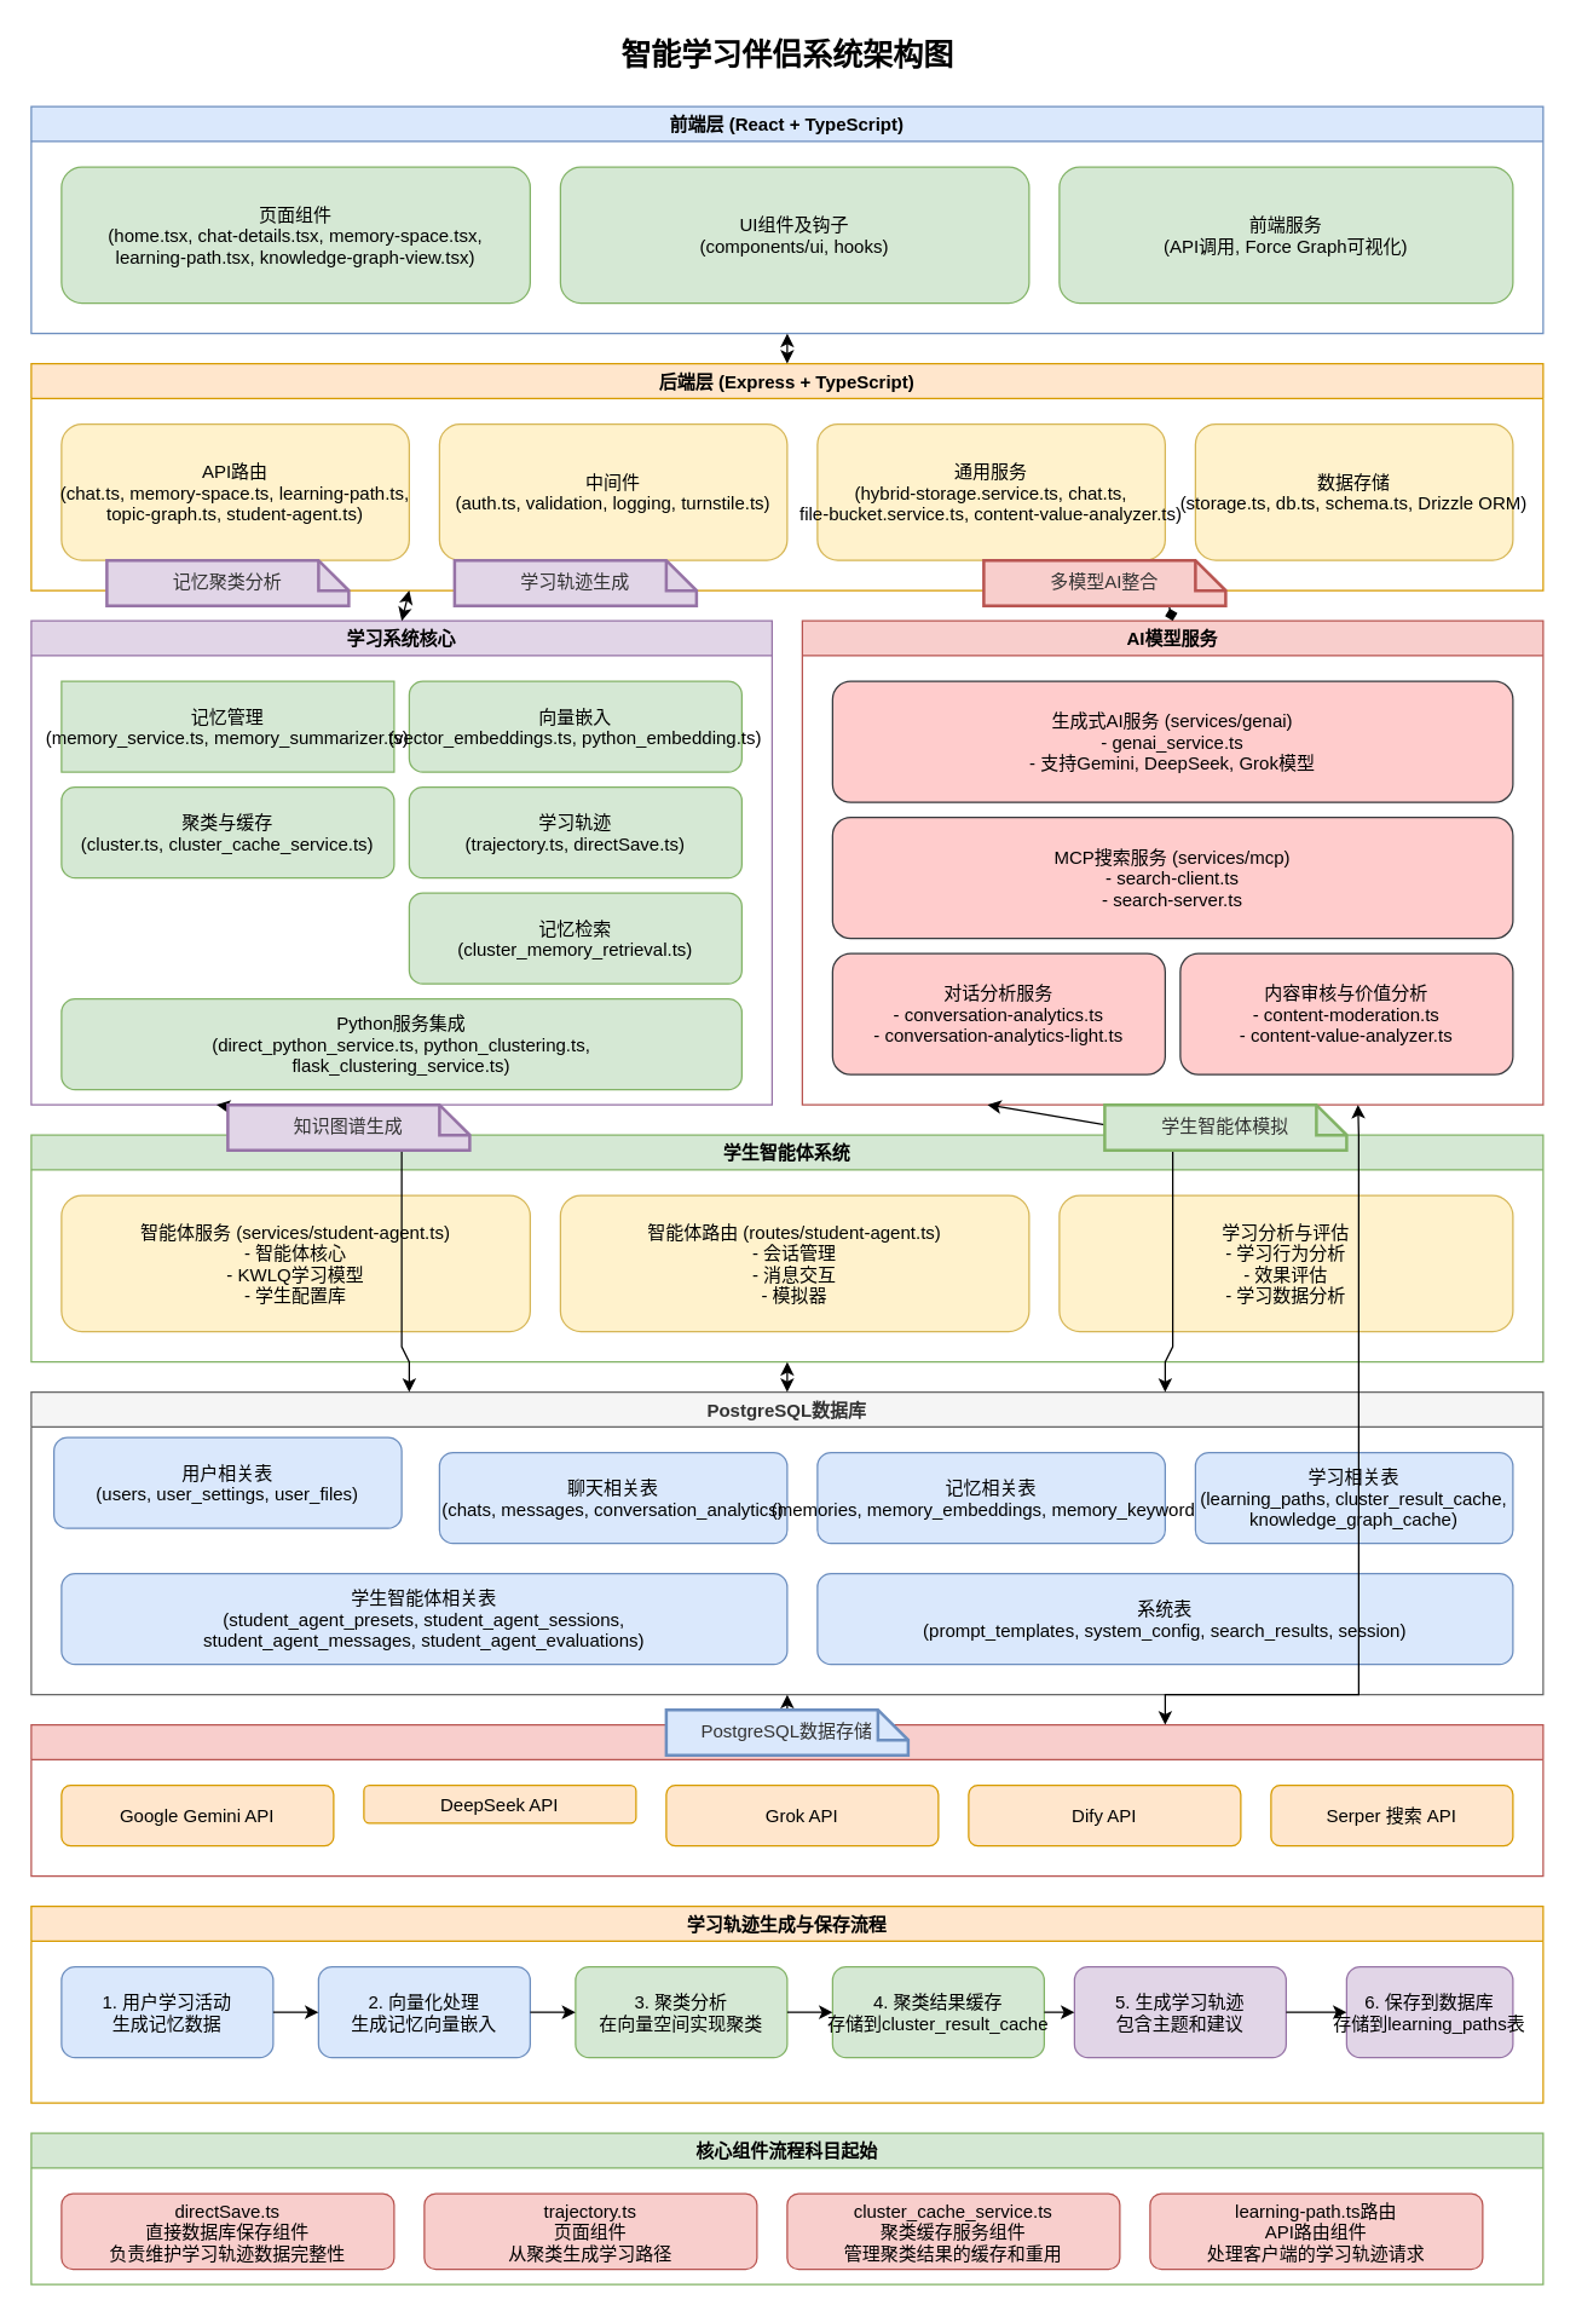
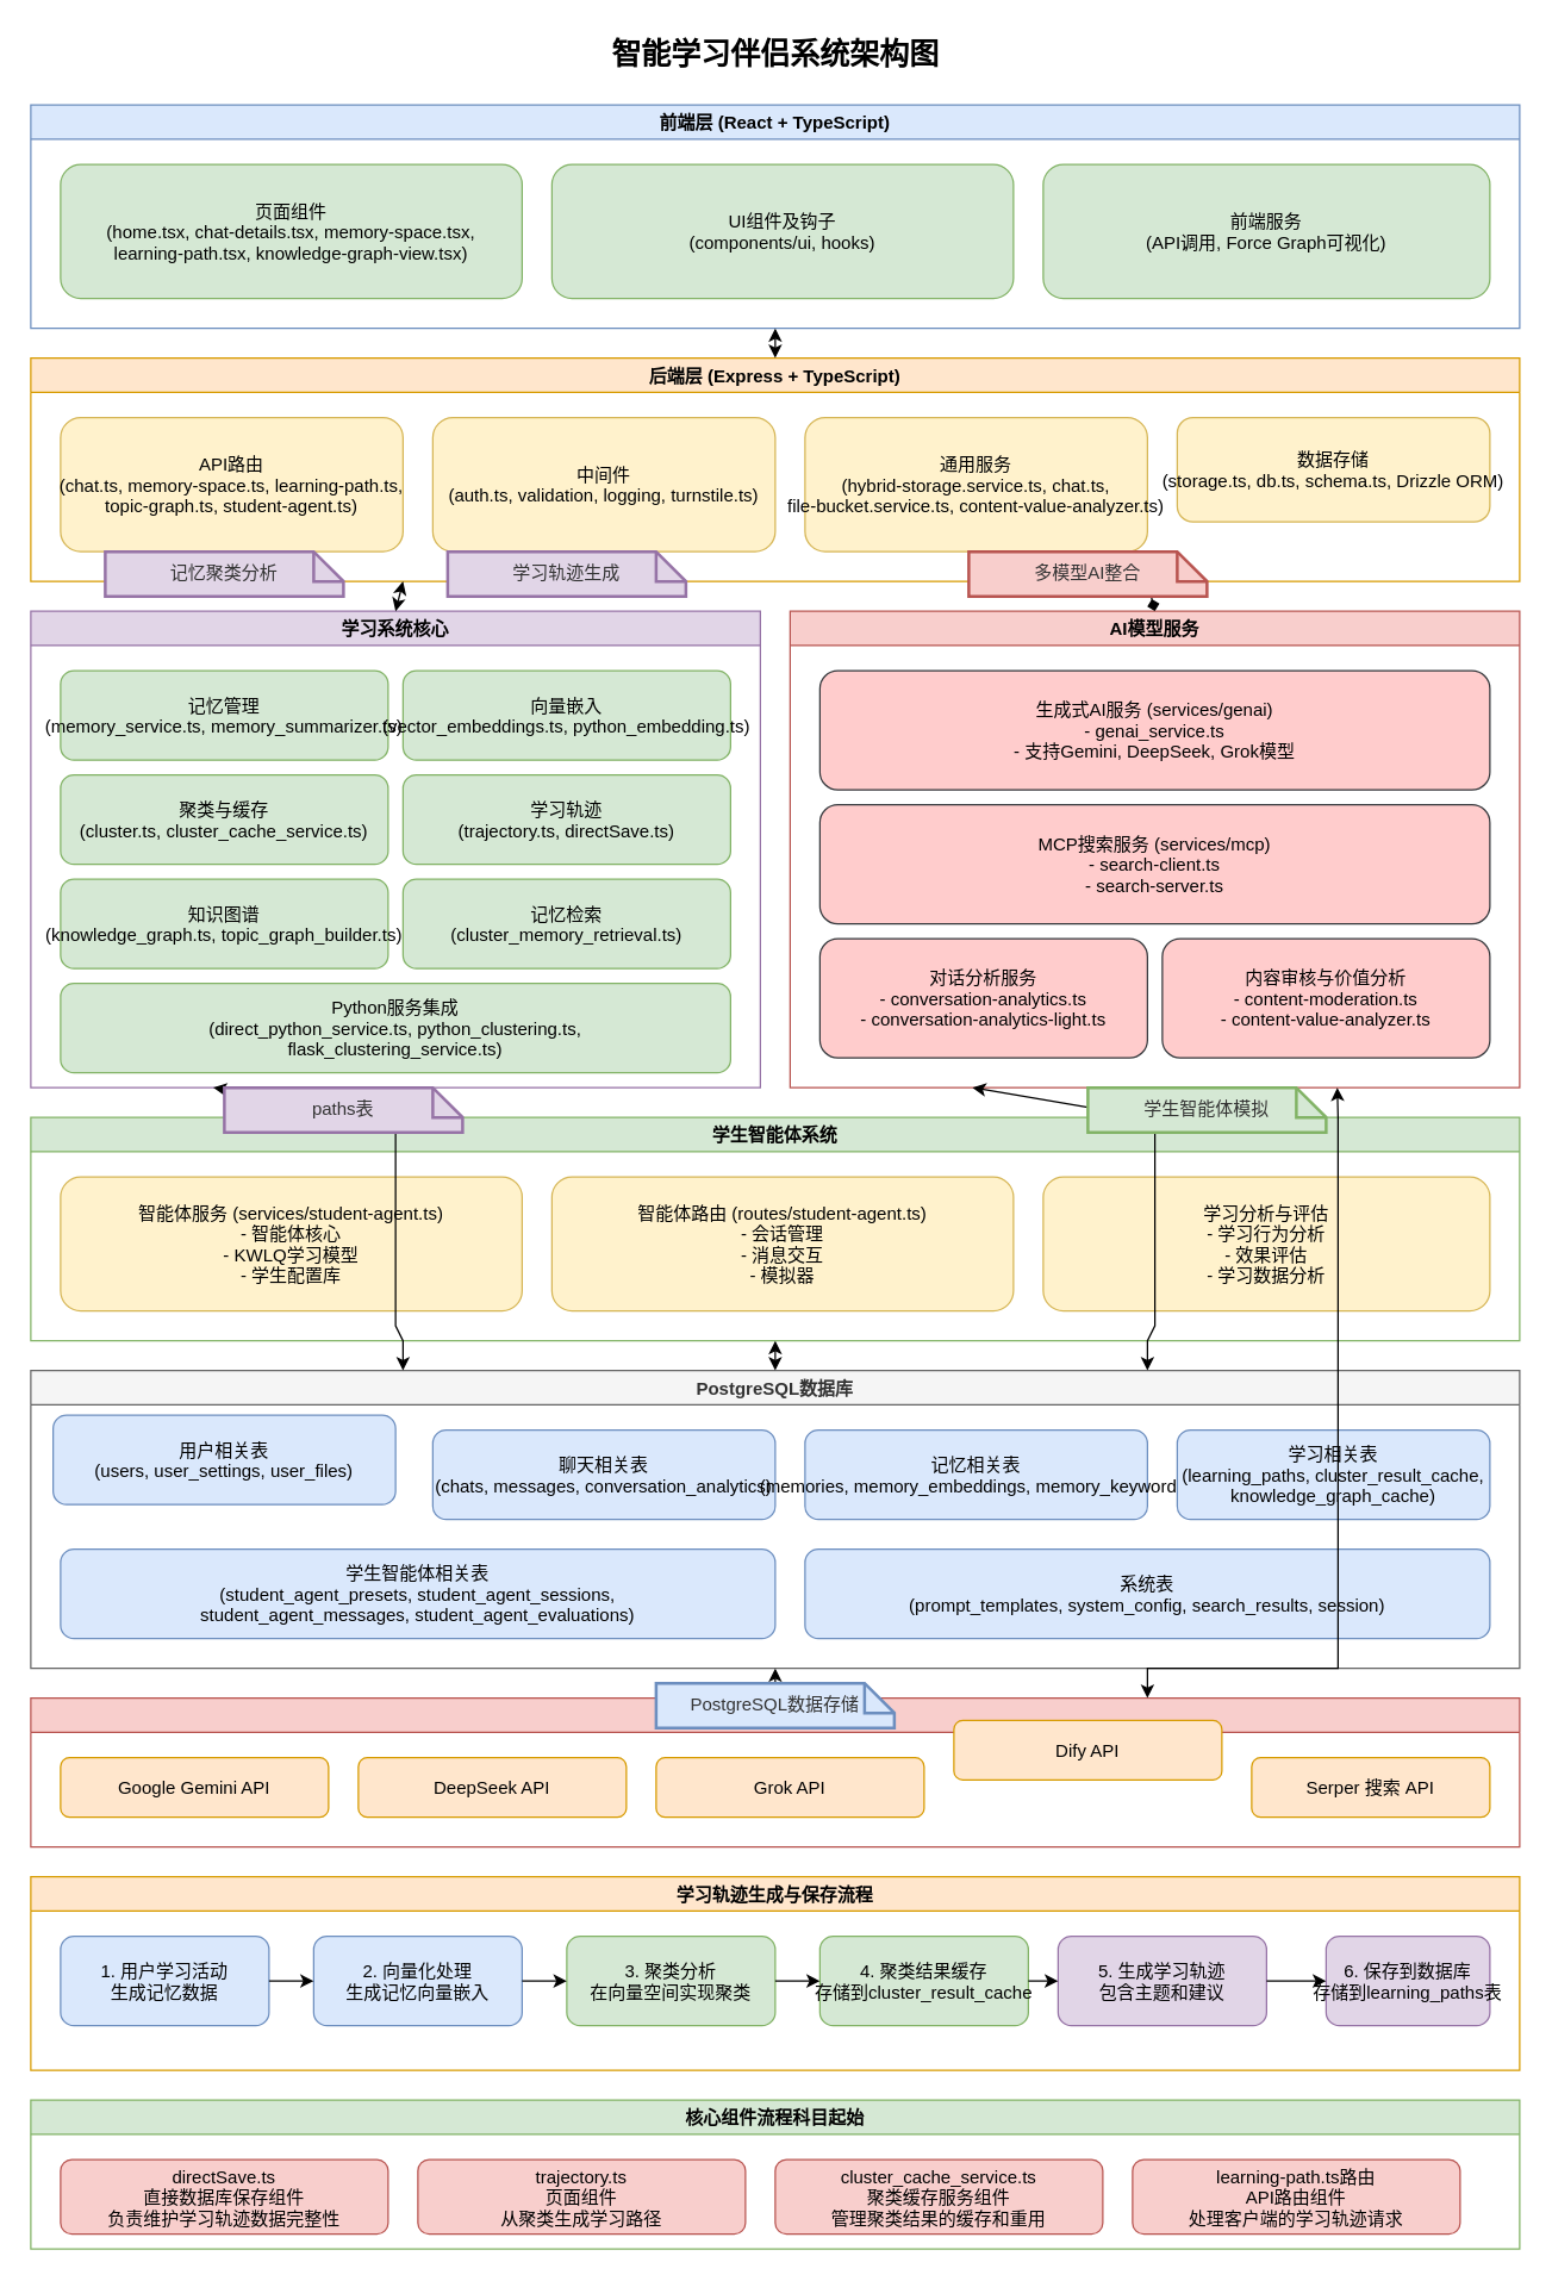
- <mxCell id="11" value="数据存储&#10;(storage.ts, db.ts, schema.ts, Drizzle ORM)" style="rounded=1;fillColor=#fff2cc;strokeColor=#d6b656;" vertex="1" parent="7"><mxGeometry x="770" y="40" width="210" height="90" as="geometry" /></mxCell>
+ <mxCell id="11" value="数据存储&#10;(storage.ts, db.ts, schema.ts, Drizzle ORM)" style="rounded=1;fillColor=#fff2cc;strokeColor=#d6b656;" vertex="1" parent="7"><mxGeometry x="770" y="40" width="210" height="70" as="geometry" /></mxCell>
- <mxCell id="13" value="记忆管理&#10;(memory_service.ts, memory_summarizer.ts)" style="fillColor=#d5e8d4;strokeColor=#82b366;rounded=0;" vertex="1" parent="12"><mxGeometry x="20" y="40" width="220" height="60" as="geometry" /></mxCell>
+ <mxCell id="13" value="记忆管理&#10;(memory_service.ts, memory_summarizer.ts)" style="rounded=1;fillColor=#d5e8d4;strokeColor=#82b366;" vertex="1" parent="12"><mxGeometry x="20" y="40" width="220" height="60" as="geometry" /></mxCell>
+ <mxCell id="17" value="知识图谱&#10;(knowledge_graph.ts, topic_graph_builder.ts)" style="rounded=1;fillColor=#d5e8d4;strokeColor=#82b366;" vertex="1" parent="12"><mxGeometry x="20" y="180" width="220" height="60" as="geometry" /></mxCell>
- <mxCell id="55" value="知识图谱生成" style="shape=note;strokeWidth=2;fontSize=12;size=20;whiteSpace=wrap;html=1;fillColor=#e1d5e7;strokeColor=#9673a6;fontColor=#333333;" vertex="1" parent="1"><mxGeometry x="150" y="730" width="160" height="30" as="geometry" /></mxCell>
+ <mxCell id="55" value="paths表" style="shape=note;strokeWidth=2;fontSize=12;size=20;whiteSpace=wrap;html=1;fillColor=#e1d5e7;strokeColor=#9673a6;fontColor=#333333;" vertex="1" parent="1"><mxGeometry x="150" y="730" width="160" height="30" as="geometry" /></mxCell>
- <mxCell id="38" value="DeepSeek API" style="rounded=1;fillColor=#ffe6cc;strokeColor=#d79b00;" vertex="1" parent="36"><mxGeometry x="220" y="40" width="180" height="25" as="geometry" /></mxCell>
+ <mxCell id="38" value="DeepSeek API" style="rounded=1;fillColor=#ffe6cc;strokeColor=#d79b00;" vertex="1" parent="36"><mxGeometry x="220" y="40" width="180" height="40" as="geometry" /></mxCell>
- <mxCell id="40" value="Dify API" style="rounded=1;fillColor=#ffe6cc;strokeColor=#d79b00;" vertex="1" parent="36"><mxGeometry x="620" y="40" width="180" height="40" as="geometry" /></mxCell>
+ <mxCell id="40" value="Dify API" style="rounded=1;fillColor=#ffe6cc;strokeColor=#d79b00;" vertex="1" parent="36"><mxGeometry x="620" y="15" width="180" height="40" as="geometry" /></mxCell>
